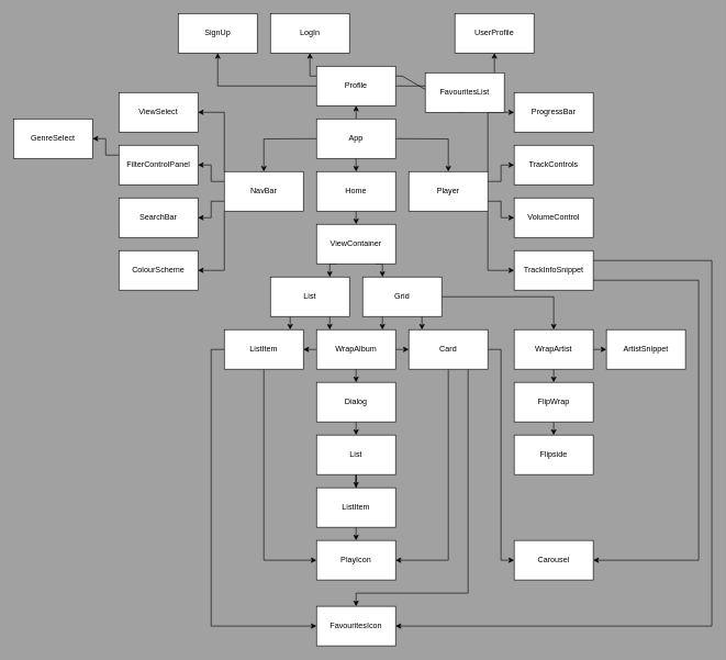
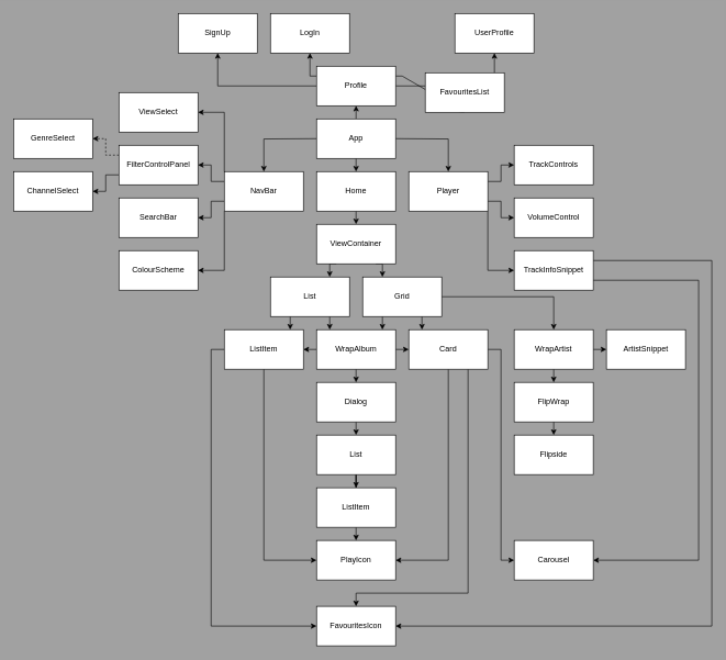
- <mxCell id="14" style="edgeStyle=none;html=1;entryX=0;entryY=0.5;entryDx=0;entryDy=0;exitX=1;exitY=0;exitDx=0;exitDy=0;rounded=0;" parent="1" source="16" target="44" edge="1"><mxGeometry relative="1" as="geometry"><Array as="points"><mxPoint x="740" y="170" /></Array></mxGeometry></mxCell>
- <mxCell id="44" value="ProgressBar" style="rounded=0;whiteSpace=wrap;html=1;" parent="1" vertex="1"><mxGeometry x="780" y="140" width="120" height="60" as="geometry" /></mxCell>
- <mxCell id="41" style="edgeStyle=none;html=1;exitX=0;exitY=0.25;exitDx=0;exitDy=0;entryX=1;entryY=0.5;entryDx=0;entryDy=0;rounded=0;" parent="1" source="43" target="47" edge="1"><mxGeometry relative="1" as="geometry"><Array as="points"><mxPoint x="160" y="235" /><mxPoint x="160" y="210" /></Array></mxGeometry></mxCell>
+ <mxCell id="41" style="edgeStyle=none;html=1;exitX=0;exitY=0.25;exitDx=0;exitDy=0;entryX=1;entryY=0.5;entryDx=0;entryDy=0;rounded=0;dashed=1;" parent="1" source="43" target="47" edge="1"><mxGeometry relative="1" as="geometry"><Array as="points"><mxPoint x="160" y="235" /><mxPoint x="160" y="210" /></Array></mxGeometry></mxCell>
+ <mxCell id="42" style="edgeStyle=none;html=1;exitX=0;exitY=0.75;exitDx=0;exitDy=0;entryX=1;entryY=0.5;entryDx=0;entryDy=0;rounded=0;" parent="1" source="43" target="48" edge="1"><mxGeometry relative="1" as="geometry"><Array as="points"><mxPoint x="160" y="265" /><mxPoint x="160" y="290" /></Array></mxGeometry></mxCell>
+ <mxCell id="48" value="ChannelSelect" style="rounded=0;whiteSpace=wrap;html=1;" parent="1" vertex="1"><mxGeometry x="20" y="260" width="120" height="60" as="geometry" /></mxCell>
